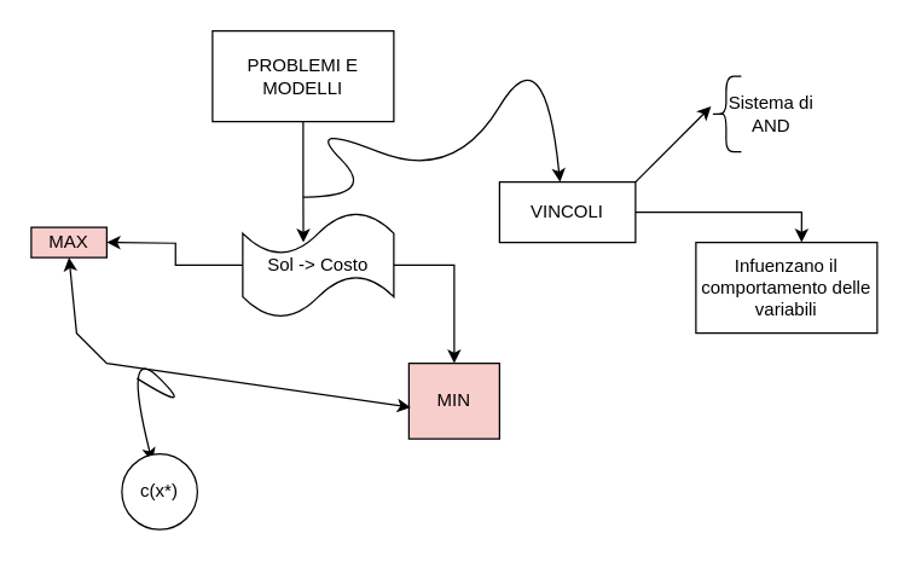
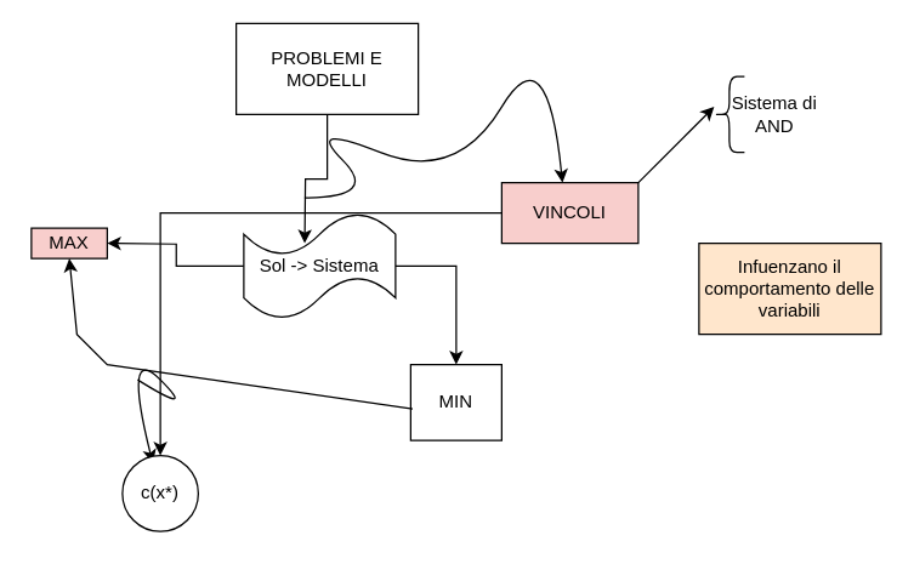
- <mxCell id="3" value="PROBLEMI E MODELLI" style="rounded=0;whiteSpace=wrap;html=1;" parent="1" vertex="1"><mxGeometry x="140" y="20" width="120" height="60" as="geometry" /></mxCell>
+ <mxCell id="3" value="PROBLEMI E MODELLI" style="rounded=0;whiteSpace=wrap;html=1;" parent="1" vertex="1"><mxGeometry x="155" y="15" width="120" height="60" as="geometry" /></mxCell>
- <mxCell id="13" value="VINCOLI" style="rounded=0;whiteSpace=wrap;html=1;" vertex="1" parent="1"><mxGeometry x="330" y="120" width="90" height="40" as="geometry" /></mxCell>
+ <mxCell id="13" value="VINCOLI" style="rounded=0;whiteSpace=wrap;html=1;fillColor=#f8cecc;" vertex="1" parent="1"><mxGeometry x="330" y="120" width="90" height="40" as="geometry" /></mxCell>
- <mxCell id="15" style="edgeStyle=orthogonalEdgeStyle;rounded=0;orthogonalLoop=1;jettySize=auto;html=1;entryX=0.583;entryY=0;entryDx=0;entryDy=0;entryPerimeter=0;" edge="1" parent="1" source="13" target="14"><mxGeometry relative="1" as="geometry" /></mxCell>
+ <mxCell id="15" style="edgeStyle=orthogonalEdgeStyle;rounded=0;orthogonalLoop=1;jettySize=auto;html=1;" edge="1" parent="1" source="13" target="11"><mxGeometry relative="1" as="geometry" /></mxCell>
- <mxCell id="6" value="Sol -&amp;gt; Costo" style="shape=tape;whiteSpace=wrap;html=1;" parent="1" vertex="1"><mxGeometry x="160" y="140" width="100" height="70" as="geometry" /></mxCell>
+ <mxCell id="6" value="Sol -&amp;gt; Sistema" style="shape=tape;whiteSpace=wrap;html=1;" parent="1" vertex="1"><mxGeometry x="160" y="140" width="100" height="70" as="geometry" /></mxCell>
- <mxCell id="14" value="Infuenzano il comportamento delle variabili" style="rounded=0;whiteSpace=wrap;html=1;" vertex="1" parent="1"><mxGeometry x="460" y="160" width="120" height="60" as="geometry" /></mxCell>
+ <mxCell id="14" value="Infuenzano il comportamento delle variabili" style="rounded=0;whiteSpace=wrap;html=1;fillColor=#ffe6cc;" vertex="1" parent="1"><mxGeometry x="460" y="160" width="120" height="60" as="geometry" /></mxCell>
- <mxCell id="8" value="&lt;div&gt;MIN&lt;/div&gt;" style="rounded=0;whiteSpace=wrap;html=1;fillColor=#f8cecc;" parent="1" vertex="1"><mxGeometry x="270" y="240" width="60" height="50" as="geometry" /></mxCell>
+ <mxCell id="8" value="&lt;div&gt;MIN&lt;/div&gt;" style="rounded=0;whiteSpace=wrap;html=1;" parent="1" vertex="1"><mxGeometry x="270" y="240" width="60" height="50" as="geometry" /></mxCell>
- <mxCell id="9" value="" style="endArrow=classic;startArrow=classic;html=1;rounded=0;exitX=0.5;exitY=1;exitDx=0;exitDy=0;entryX=0.021;entryY=0.584;entryDx=0;entryDy=0;entryPerimeter=0;" parent="1" source="7" target="8" edge="1"><mxGeometry width="50" height="50" relative="1" as="geometry"><mxPoint x="80" y="290" as="sourcePoint" /><mxPoint x="190" y="300" as="targetPoint" /><Array as="points"><mxPoint x="50" y="220" /><mxPoint x="70" y="240" /></Array></mxGeometry></mxCell>
+ <mxCell id="9" value="" style="endArrow=none;startArrow=classic;html=1;rounded=0;exitX=0.5;exitY=1;exitDx=0;exitDy=0;entryX=0.021;entryY=0.584;entryDx=0;entryDy=0;entryPerimeter=0;" parent="1" source="7" target="8" edge="1"><mxGeometry width="50" height="50" relative="1" as="geometry"><mxPoint x="80" y="290" as="sourcePoint" /><mxPoint x="190" y="300" as="targetPoint" /><Array as="points"><mxPoint x="50" y="220" /><mxPoint x="70" y="240" /></Array></mxGeometry></mxCell>
